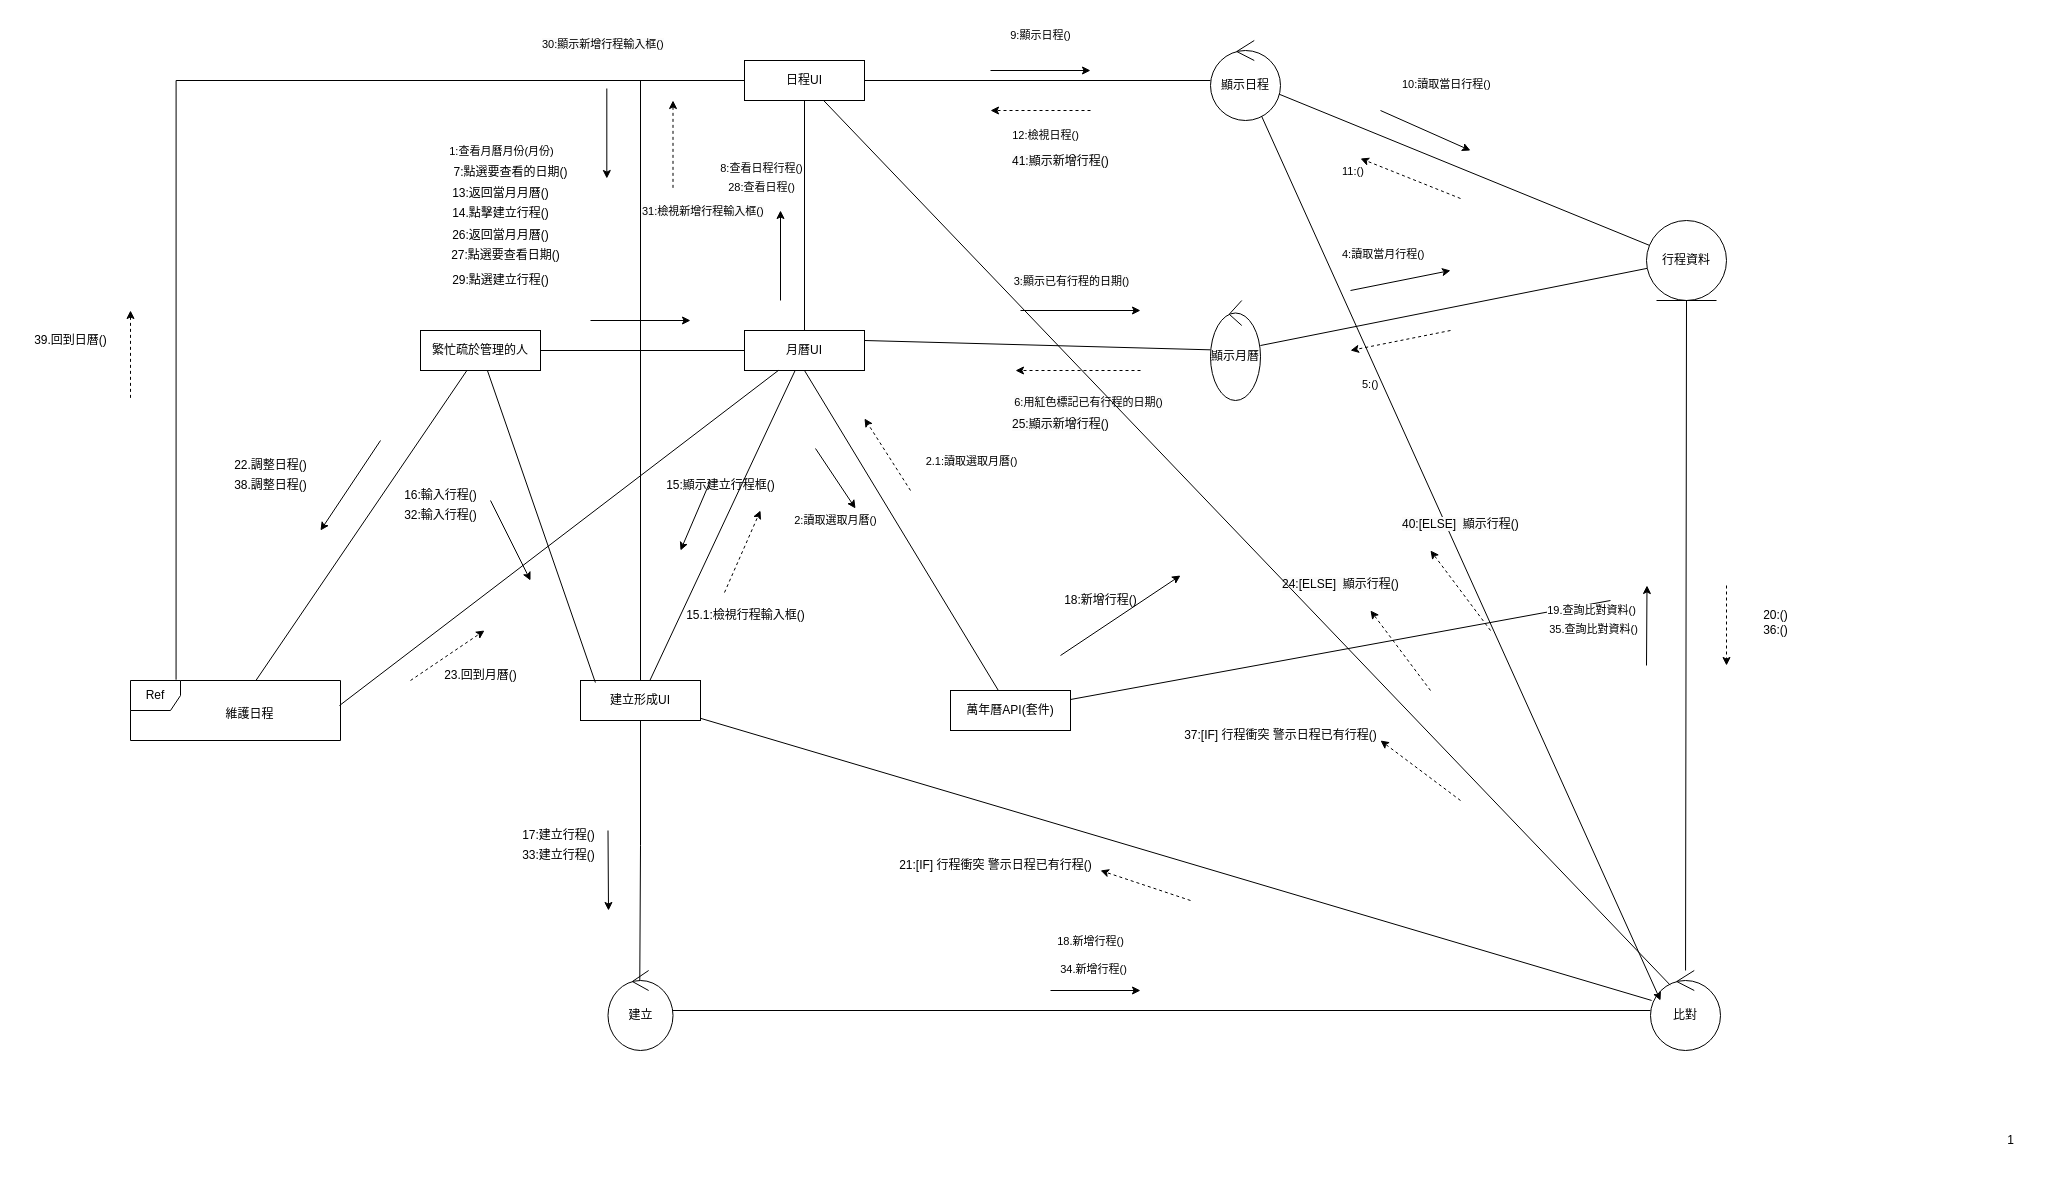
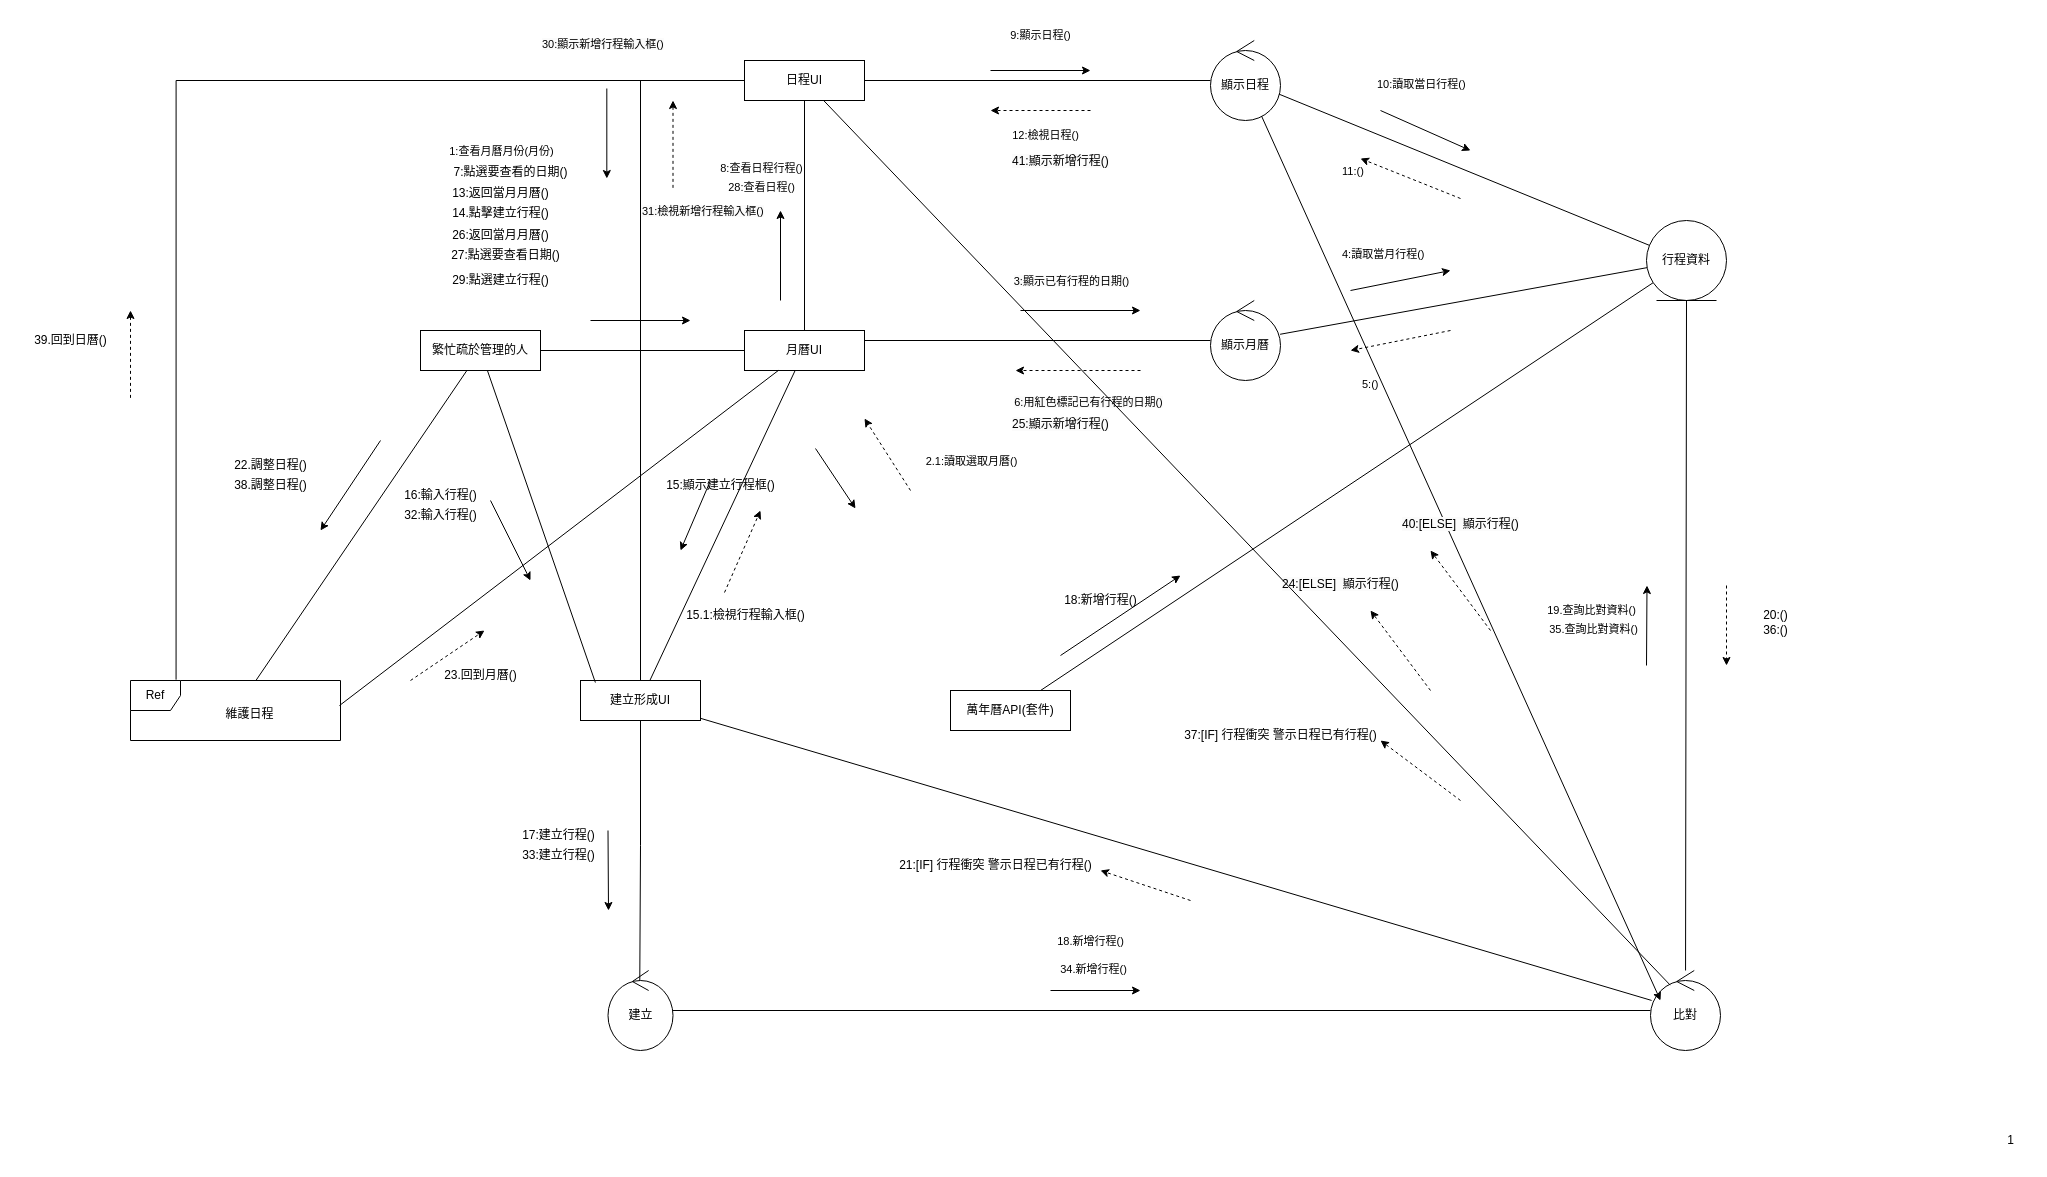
- <mxCell id="64" value="&lt;span style=&quot;color: rgb(0, 0, 0); font-family: Helvetica; font-size: 11px; font-style: normal; font-variant-ligatures: normal; font-variant-caps: normal; font-weight: 400; letter-spacing: normal; orphans: 2; text-align: center; text-indent: 0px; text-transform: none; widows: 2; word-spacing: 0px; -webkit-text-stroke-width: 0px; white-space: nowrap; background-color: rgb(255, 255, 255); text-decoration-thickness: initial; text-decoration-style: initial; text-decoration-color: initial; display: inline !important; float: none;&quot;&gt;10:讀取當日行程()&lt;/span&gt;" style="text;whiteSpace=wrap;html=1;" parent="1" vertex="1"><mxGeometry x="1400" y="70" width="120" height="40" as="geometry" /></mxCell>
+ <mxCell id="64" value="&lt;span style=&quot;color: rgb(0, 0, 0); font-family: Helvetica; font-size: 11px; font-style: normal; font-variant-ligatures: normal; font-variant-caps: normal; font-weight: 400; letter-spacing: normal; orphans: 2; text-align: center; text-indent: 0px; text-transform: none; widows: 2; word-spacing: 0px; -webkit-text-stroke-width: 0px; white-space: nowrap; background-color: rgb(255, 255, 255); text-decoration-thickness: initial; text-decoration-style: initial; text-decoration-color: initial; display: inline !important; float: none;&quot;&gt;10:讀取當日行程()&lt;/span&gt;" style="text;whiteSpace=wrap;html=1;" parent="1" vertex="1"><mxGeometry x="1375" y="70" width="120" height="40" as="geometry" /></mxCell>
- <mxCell id="42" value="顯示月曆" style="ellipse;shape=umlControl;whiteSpace=wrap;html=1;" parent="1" vertex="1"><mxGeometry x="1210" y="300" width="50" height="100" as="geometry" /></mxCell>
+ <mxCell id="42" value="顯示月曆" style="ellipse;shape=umlControl;whiteSpace=wrap;html=1;" parent="1" vertex="1"><mxGeometry x="1210" y="300" width="70" height="80" as="geometry" /></mxCell>
- <mxCell id="2" style="rounded=0;orthogonalLoop=1;jettySize=auto;html=1;exitX=0.5;exitY=1;exitDx=0;exitDy=0;endArrow=none;endFill=0;" parent="1" source="7" target="12" edge="1"><mxGeometry relative="1" as="geometry" /></mxCell>
- <mxCell id="3" value="2:讀取選取月曆()" style="edgeLabel;html=1;align=center;verticalAlign=middle;resizable=0;points=[];" parent="2" vertex="1" connectable="0"><mxGeometry x="-0.371" relative="1" as="geometry"><mxPoint x="-31" y="49" as="offset" /></mxGeometry></mxCell>
- <mxCell id="11" style="rounded=0;orthogonalLoop=1;jettySize=auto;html=1;endArrow=none;endFill=0;" parent="1" source="12" target="101" edge="1"><mxGeometry relative="1" as="geometry" /></mxCell>
+ <mxCell id="11" style="rounded=0;orthogonalLoop=1;jettySize=auto;html=1;endArrow=none;endFill=0;" parent="1" source="12" target="46" edge="1"><mxGeometry relative="1" as="geometry" /></mxCell>
